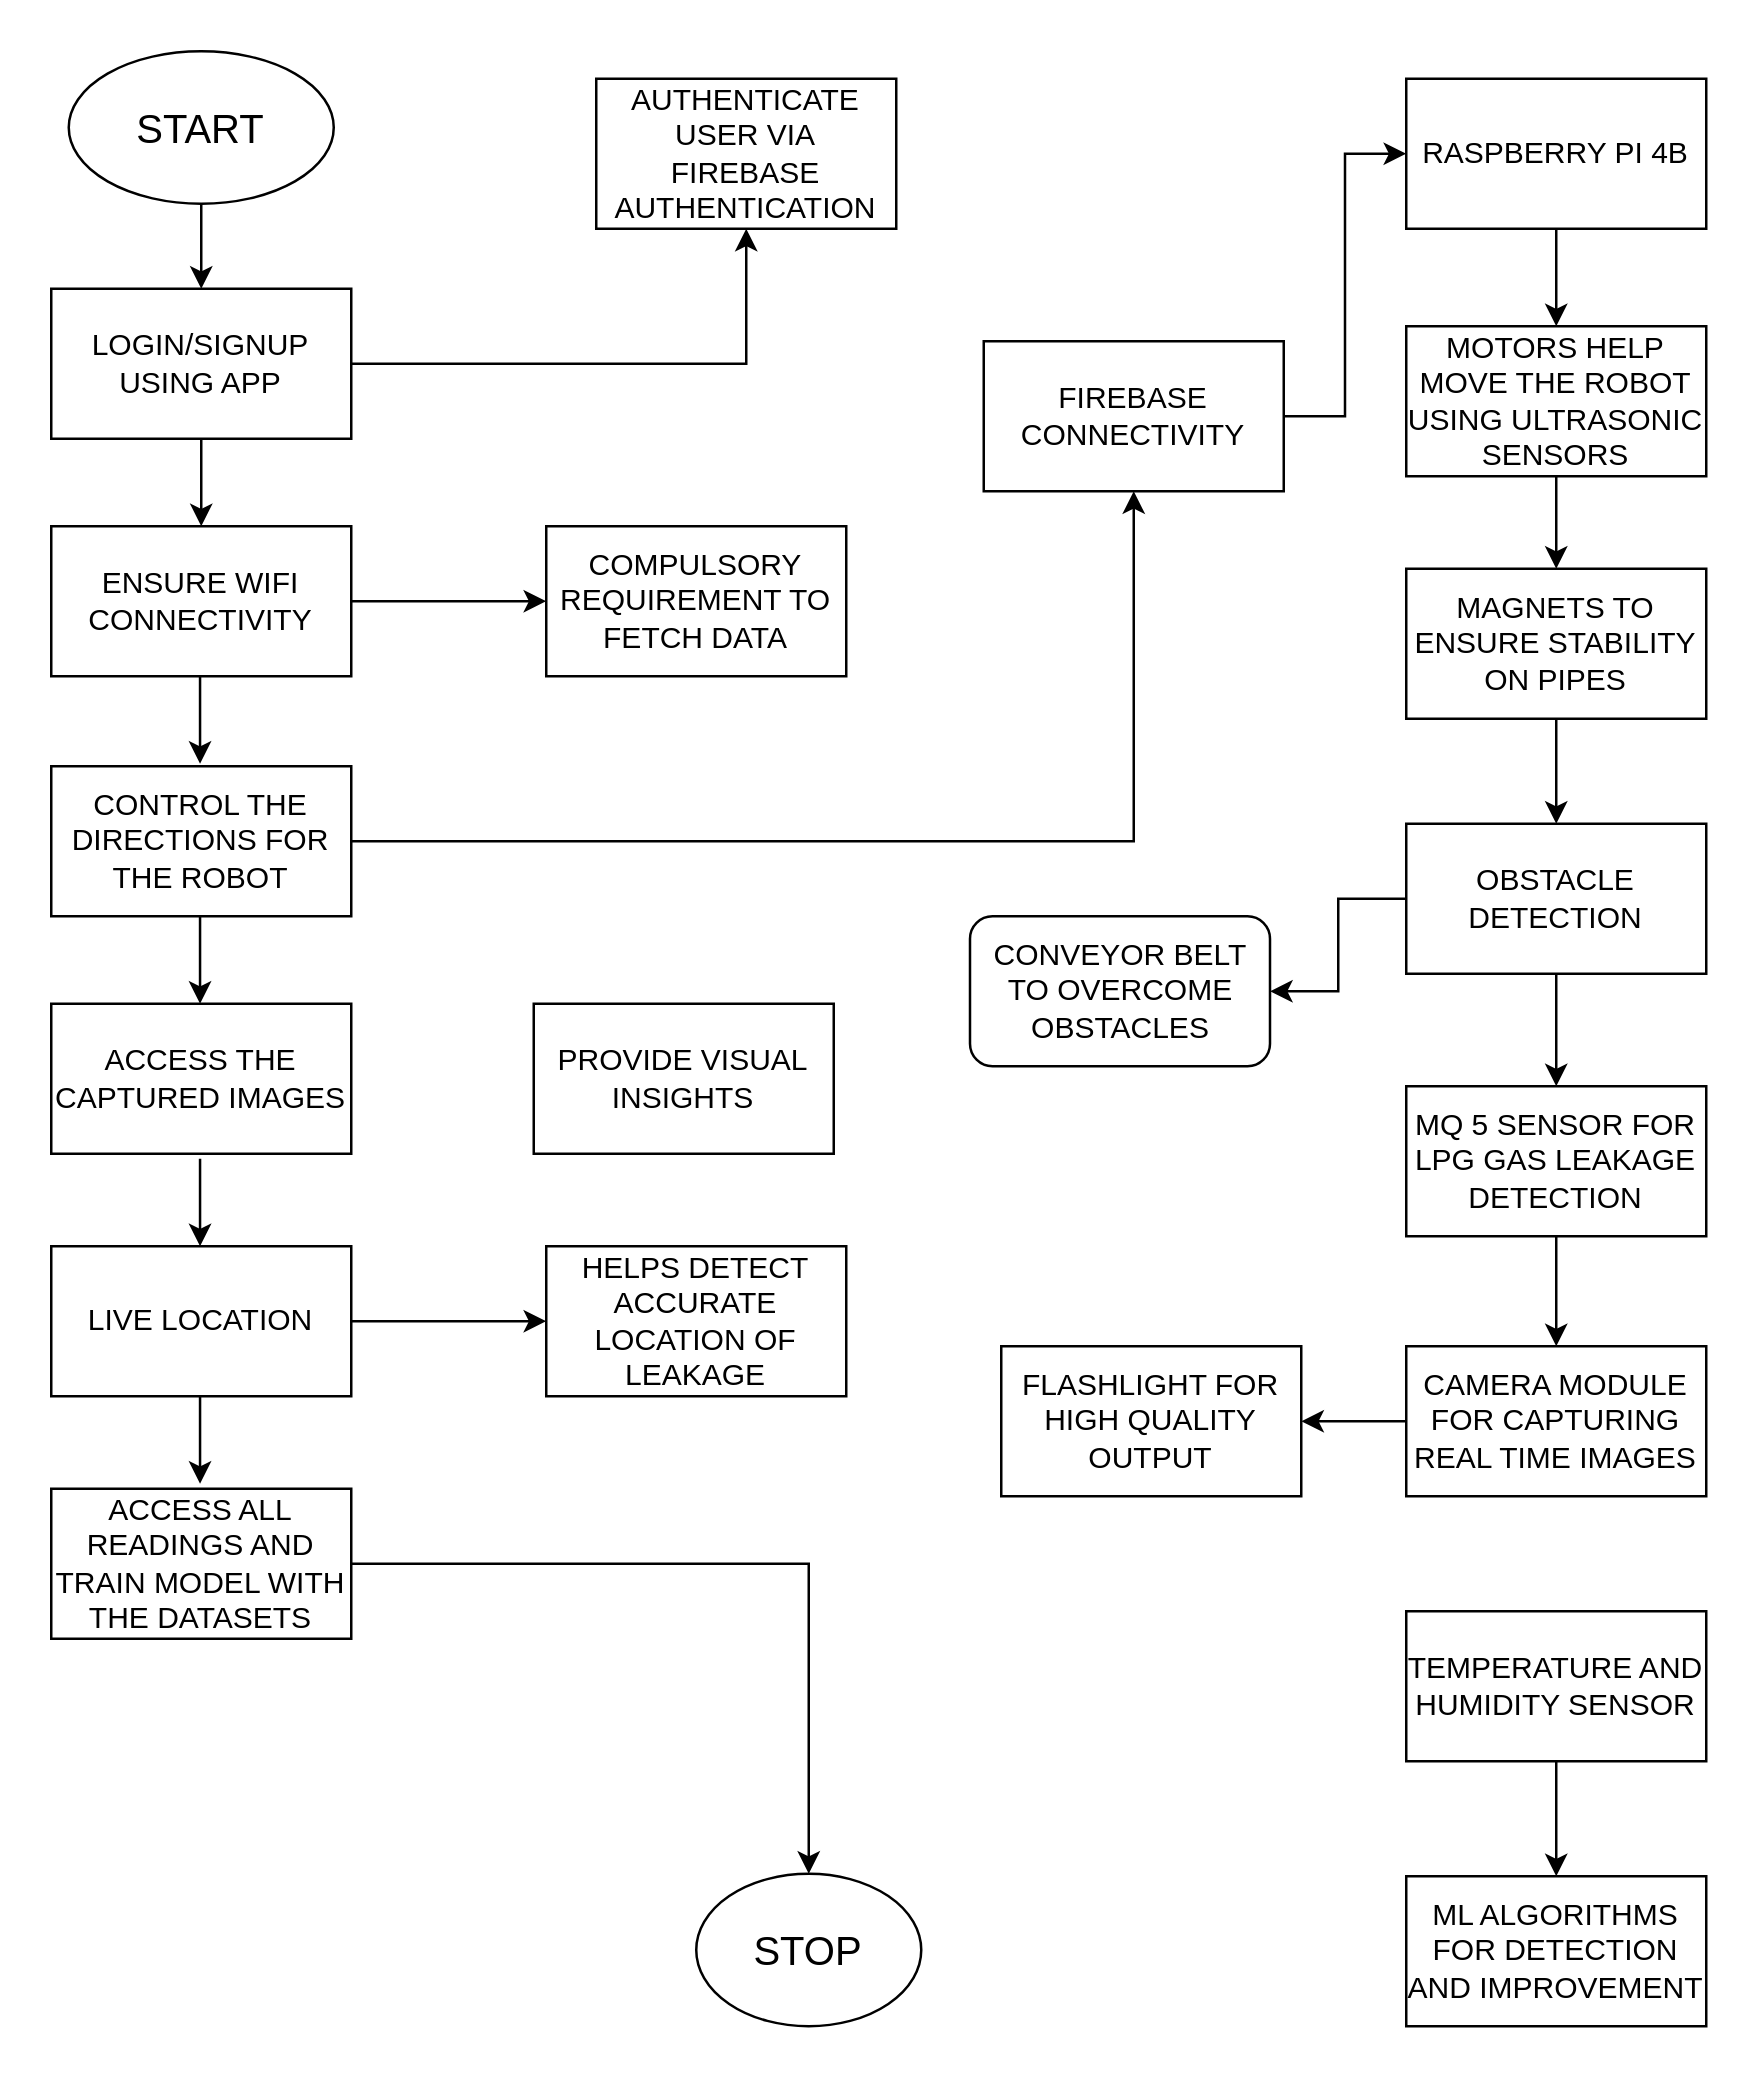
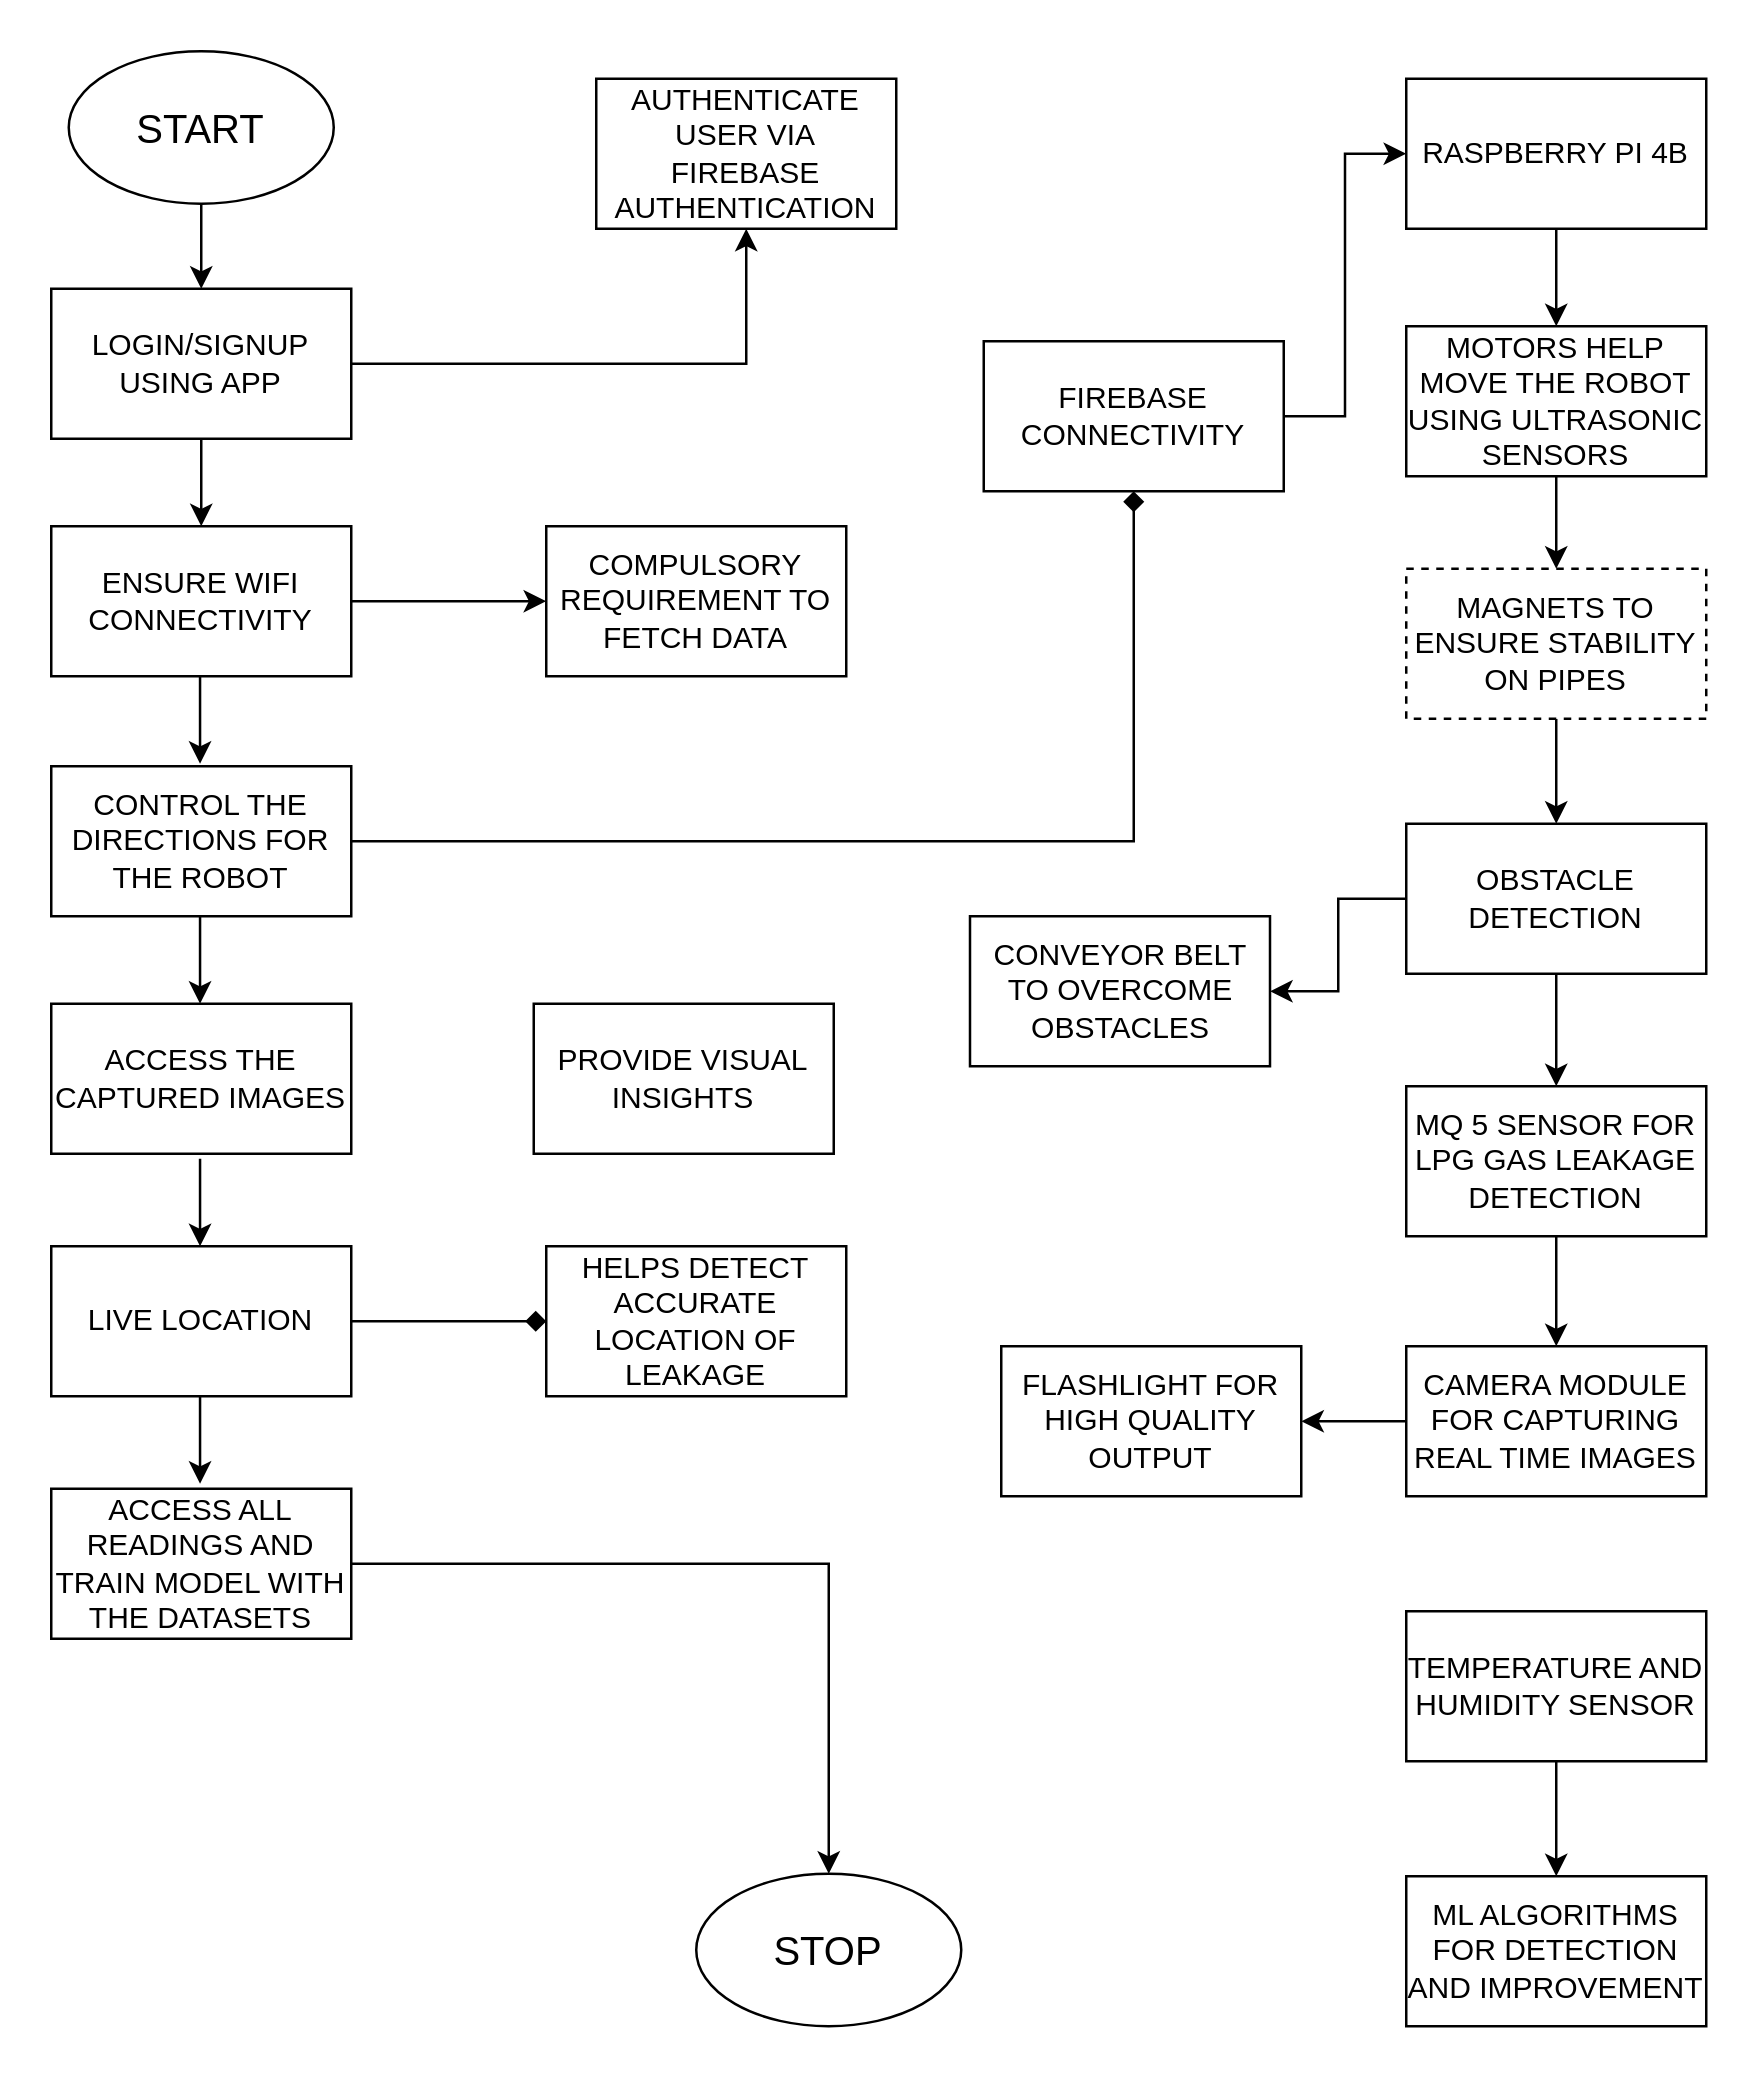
- <mxCell id="9" style="edgeStyle=orthogonalEdgeStyle;rounded=0;orthogonalLoop=1;jettySize=auto;html=1;entryX=0.5;entryY=1;entryDx=0;entryDy=0;" edge="1" parent="1" source="10" target="22"><mxGeometry relative="1" as="geometry"><Array as="points"><mxPoint x="453" y="336" /></Array></mxGeometry></mxCell>
+ <mxCell id="9" style="edgeStyle=orthogonalEdgeStyle;rounded=0;orthogonalLoop=1;jettySize=auto;html=1;entryX=0.5;entryY=1;entryDx=0;entryDy=0;endArrow=diamond;" edge="1" parent="1" source="10" target="22"><mxGeometry relative="1" as="geometry"><Array as="points"><mxPoint x="453" y="336" /></Array></mxGeometry></mxCell>
- <mxCell id="28" value="MAGNETS TO ENSURE STABILITY ON PIPES" style="rounded=0;whiteSpace=wrap;html=1;" vertex="1" parent="1"><mxGeometry x="562" y="227" width="120" height="60" as="geometry" /></mxCell>
+ <mxCell id="28" value="MAGNETS TO ENSURE STABILITY ON PIPES" style="rounded=0;whiteSpace=wrap;html=1;dashed=1;" vertex="1" parent="1"><mxGeometry x="562" y="227" width="120" height="60" as="geometry" /></mxCell>
- <mxCell id="40" value="CONVEYOR BELT TO OVERCOME OBSTACLES" style="whiteSpace=wrap;html=1;rounded=1;" vertex="1" parent="1"><mxGeometry x="387.5" y="366" width="120" height="60" as="geometry" /></mxCell>
+ <mxCell id="40" value="CONVEYOR BELT TO OVERCOME OBSTACLES" style="rounded=0;whiteSpace=wrap;html=1;" vertex="1" parent="1"><mxGeometry x="387.5" y="366" width="120" height="60" as="geometry" /></mxCell>
- <mxCell id="12" style="edgeStyle=orthogonalEdgeStyle;rounded=0;orthogonalLoop=1;jettySize=auto;html=1;exitX=1;exitY=0.5;exitDx=0;exitDy=0;entryX=0;entryY=0.5;entryDx=0;entryDy=0;" edge="1" parent="1" source="13" target="20"><mxGeometry relative="1" as="geometry" /></mxCell>
+ <mxCell id="12" style="edgeStyle=orthogonalEdgeStyle;rounded=0;orthogonalLoop=1;jettySize=auto;html=1;exitX=1;exitY=0.5;exitDx=0;exitDy=0;entryX=0;entryY=0.5;entryDx=0;entryDy=0;endArrow=diamond;" edge="1" parent="1" source="13" target="20"><mxGeometry relative="1" as="geometry" /></mxCell>
- <mxCell id="16" value="&lt;span style=&quot;font-size: 16px;&quot;&gt;STOP&lt;/span&gt;" style="ellipse;whiteSpace=wrap;html=1;" vertex="1" parent="1"><mxGeometry x="278" y="749" width="90" height="61" as="geometry" /></mxCell>
+ <mxCell id="16" value="&lt;span style=&quot;font-size: 16px;&quot;&gt;STOP&lt;/span&gt;" style="ellipse;whiteSpace=wrap;html=1;" vertex="1" parent="1"><mxGeometry x="278" y="749" width="106" height="61" as="geometry" /></mxCell>
